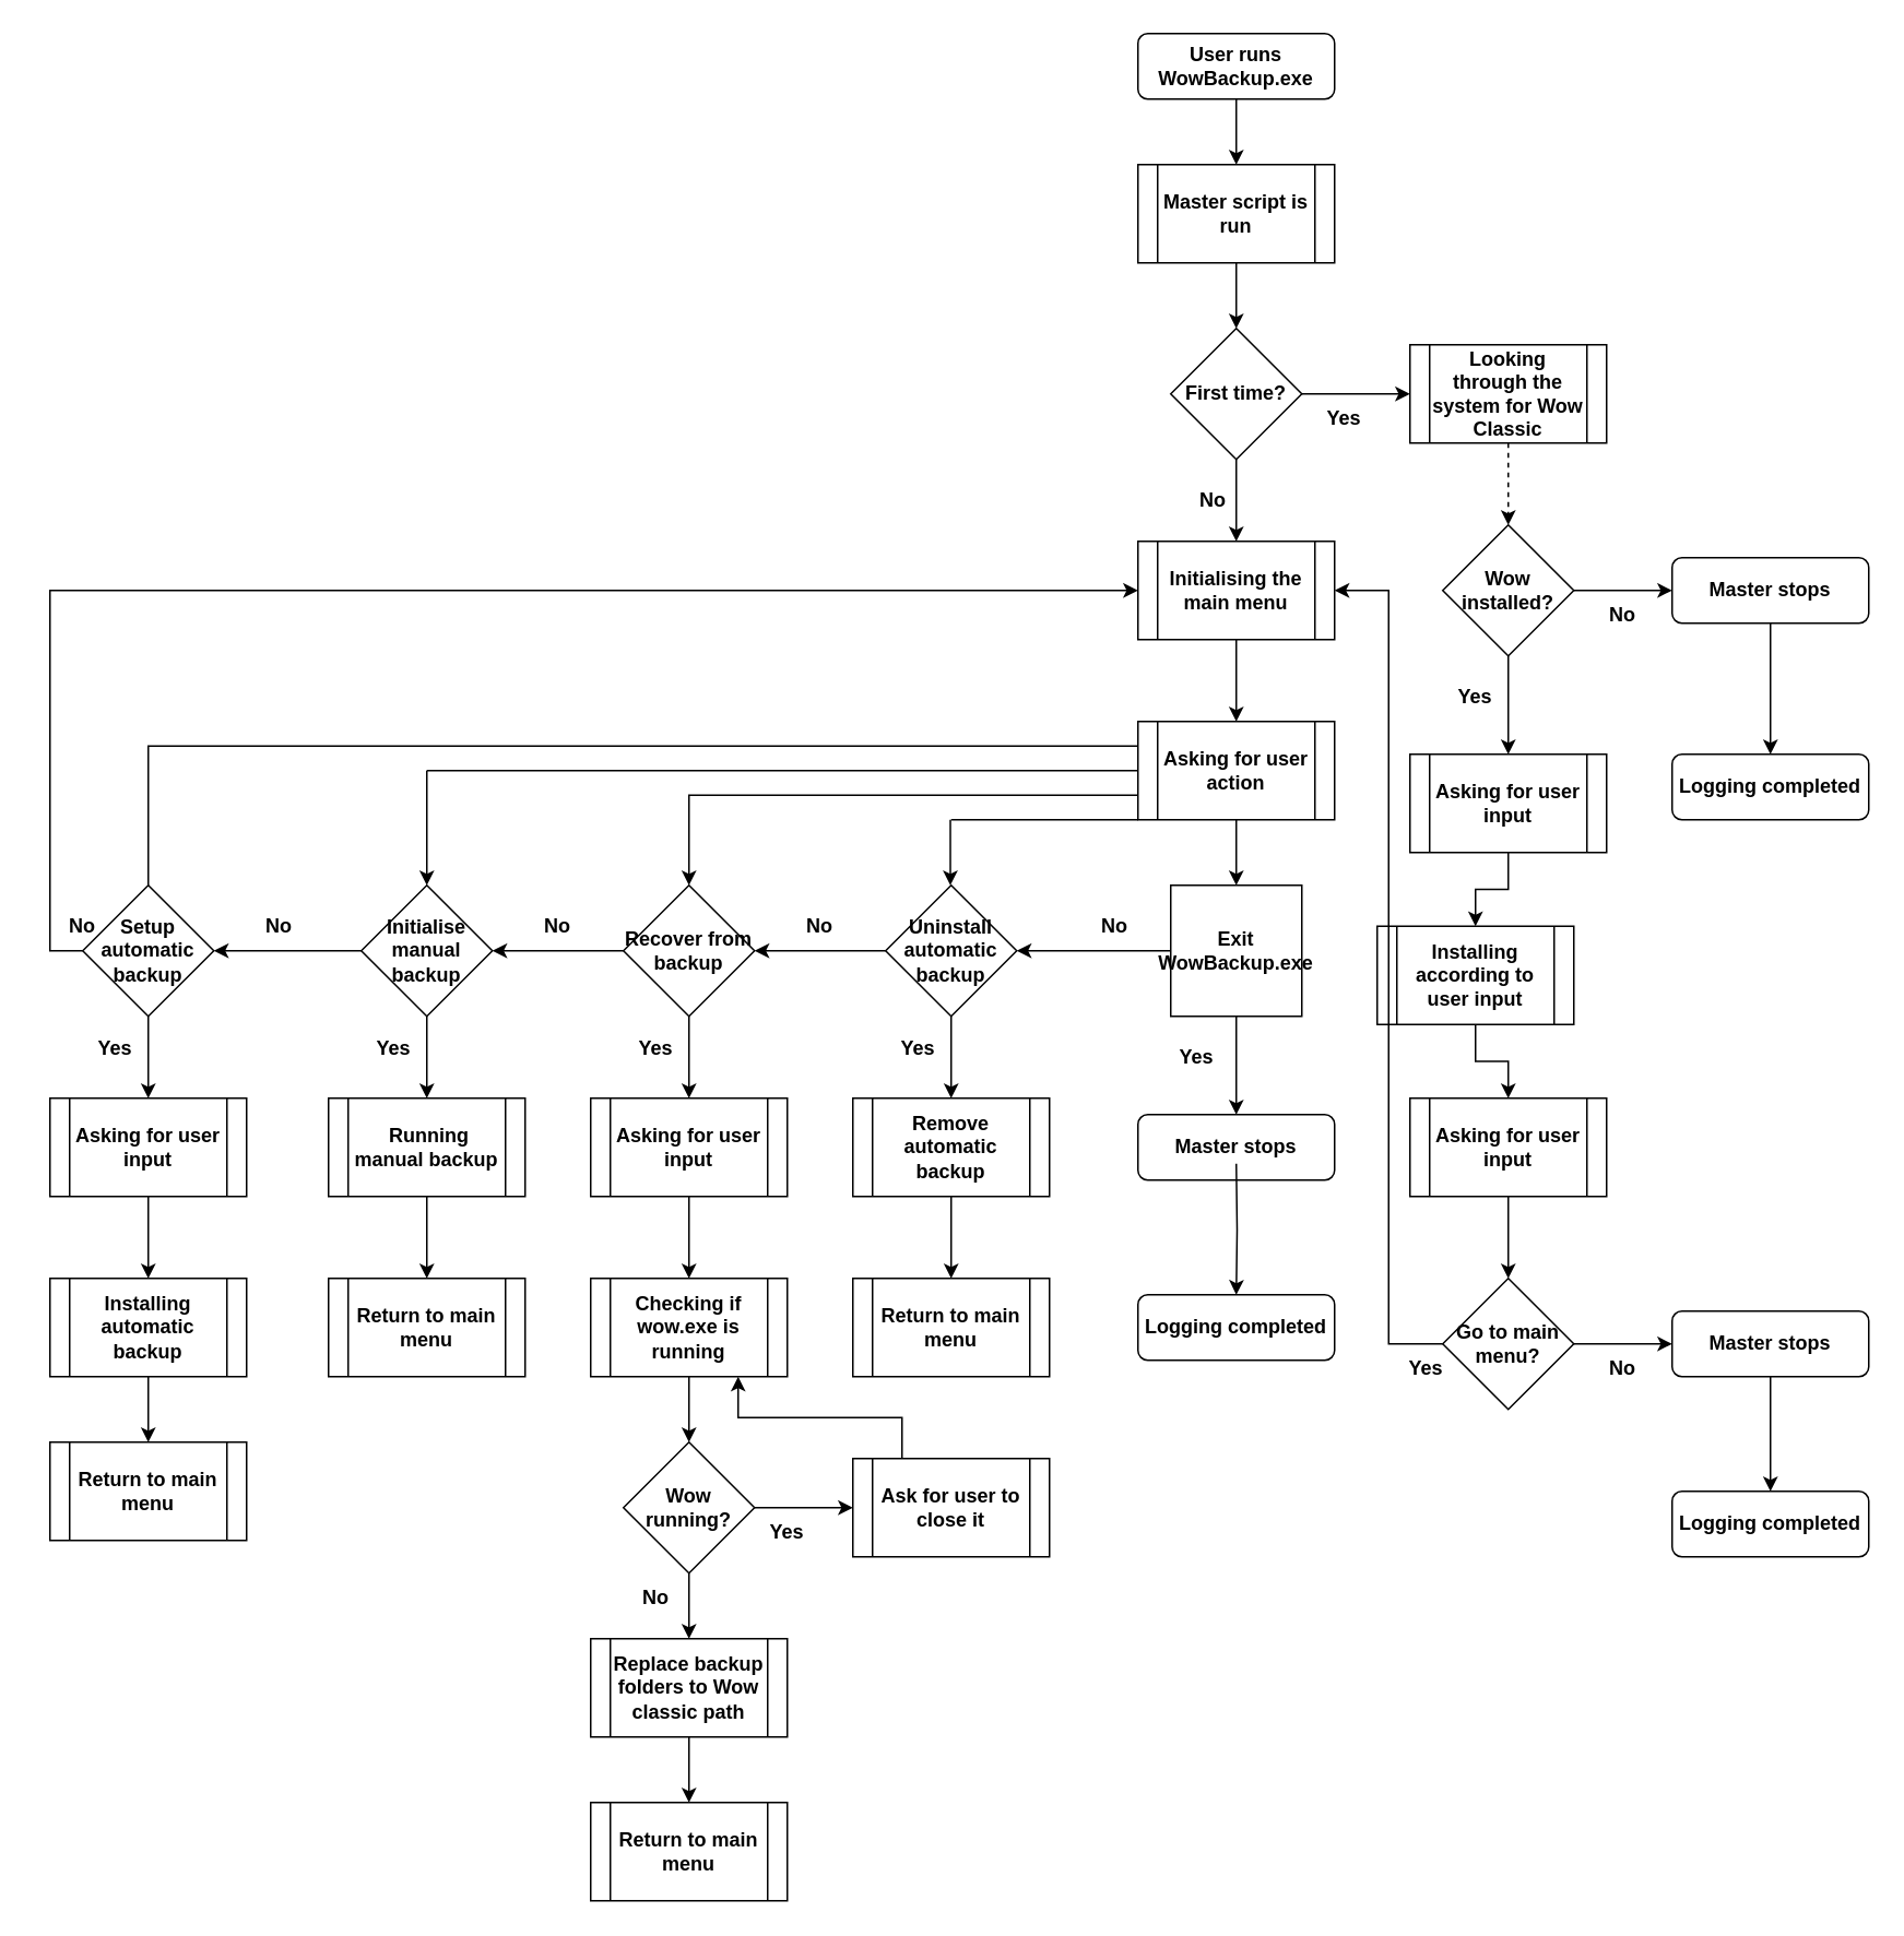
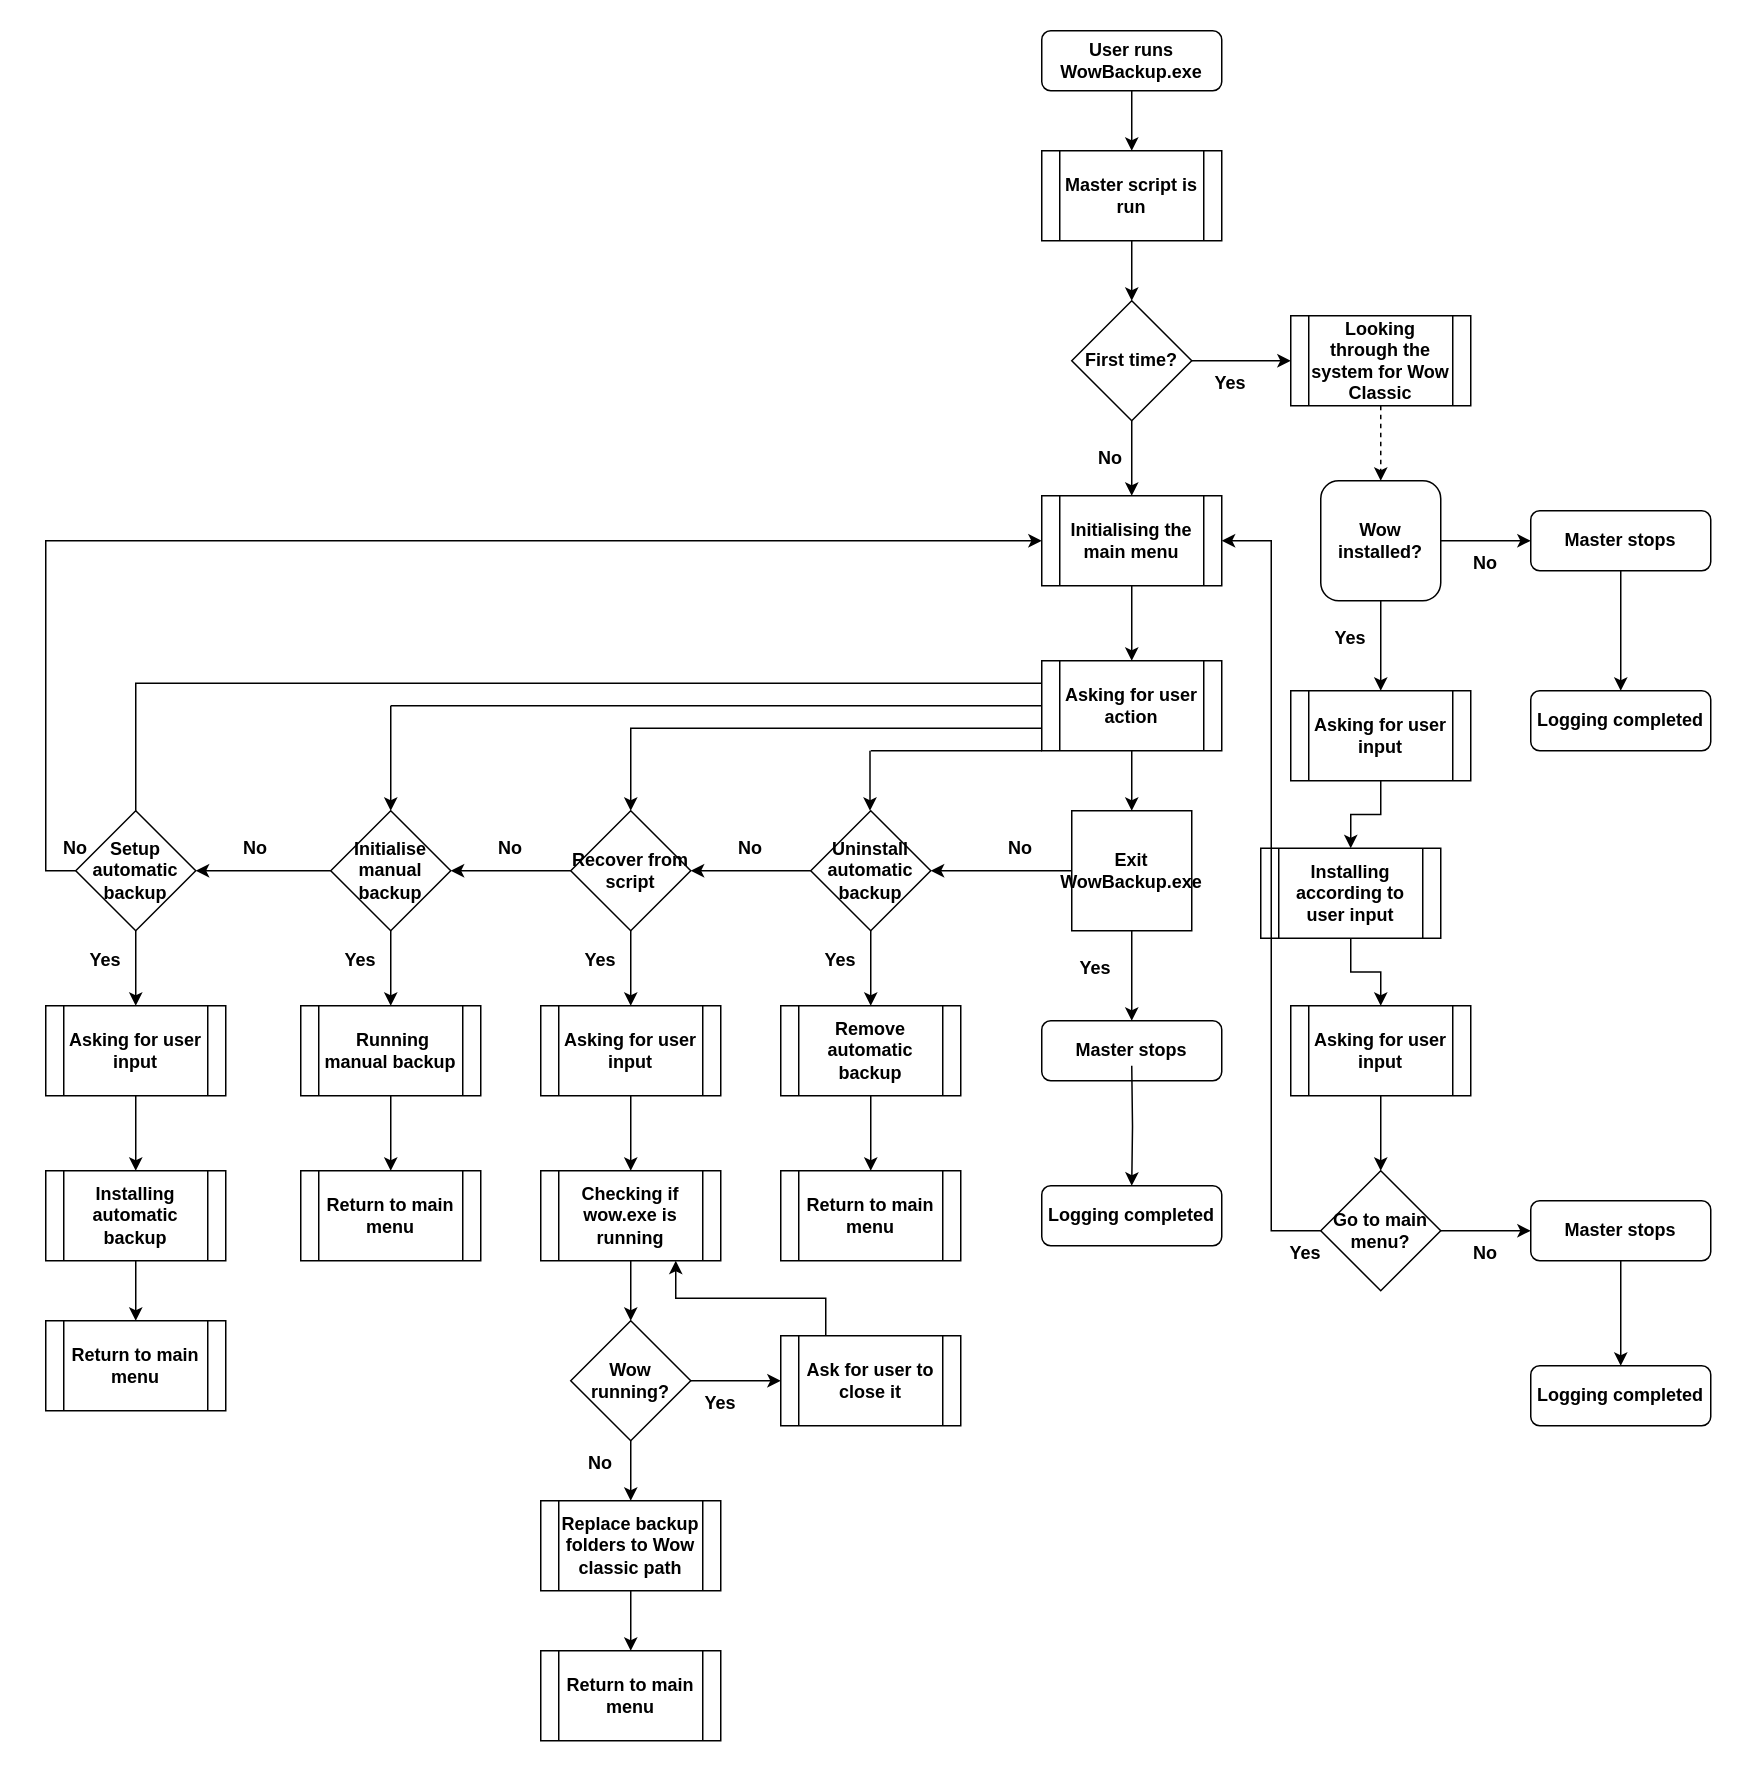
- <mxCell id="13" value="Wow installed?" style="rhombus;whiteSpace=wrap;html=1;fontSize=12;fontStyle=1" vertex="1" parent="1"><mxGeometry x="880" y="320" width="80" height="80" as="geometry" /></mxCell>
+ <mxCell id="13" value="Wow installed?" style="whiteSpace=wrap;html=1;fontSize=12;fontStyle=1;rounded=1;" vertex="1" parent="1"><mxGeometry x="880" y="320" width="80" height="80" as="geometry" /></mxCell>
- <mxCell id="48" value="&lt;span&gt;Recover from backup&lt;/span&gt;" style="rhombus;whiteSpace=wrap;html=1;fontSize=12;fontStyle=1" vertex="1" parent="1"><mxGeometry x="380" y="540" width="80" height="80" as="geometry" /></mxCell>
+ <mxCell id="48" value="&lt;span&gt;Recover from script&lt;/span&gt;" style="rhombus;whiteSpace=wrap;html=1;fontSize=12;fontStyle=1" vertex="1" parent="1"><mxGeometry x="380" y="540" width="80" height="80" as="geometry" /></mxCell>
